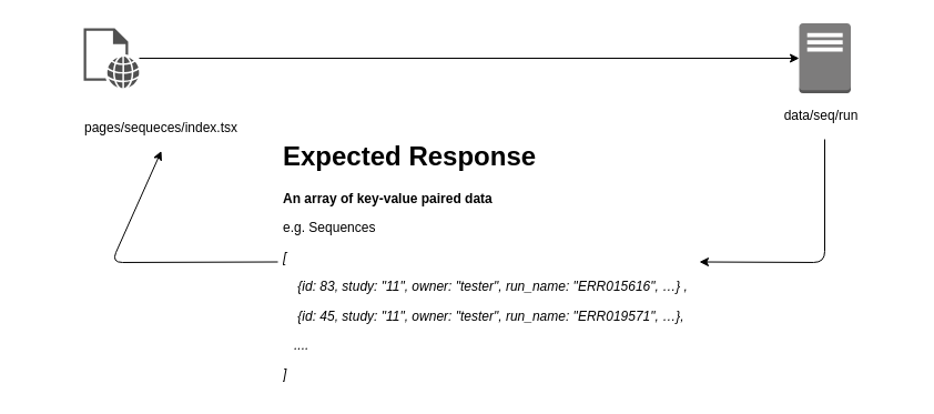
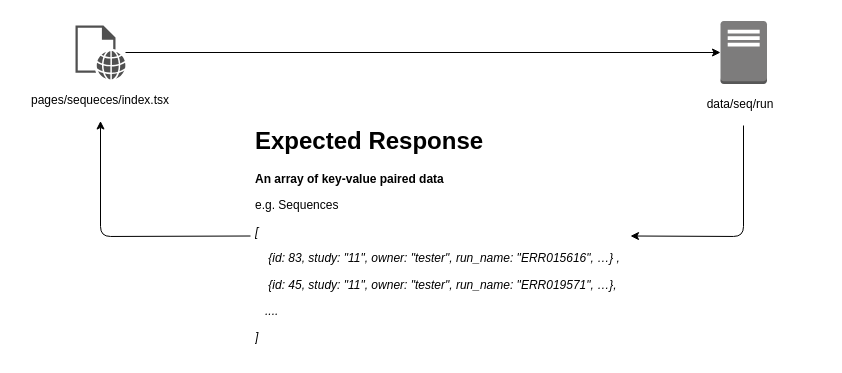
- <mxCell id="5" value="pages/sequeces/index.tsx" style="text;html=1;strokeColor=none;fillColor=none;align=center;verticalAlign=middle;whiteSpace=wrap;rounded=0;" vertex="1" parent="1"><mxGeometry x="65" y="94" width="160" height="41.5" as="geometry" /></mxCell>
+ <mxCell id="5" value="pages/sequeces/index.tsx" style="text;html=1;strokeColor=none;fillColor=none;align=center;verticalAlign=middle;whiteSpace=wrap;rounded=0;" vertex="1" parent="1"><mxGeometry x="20" y="79" width="160" height="41.5" as="geometry" /></mxCell>
